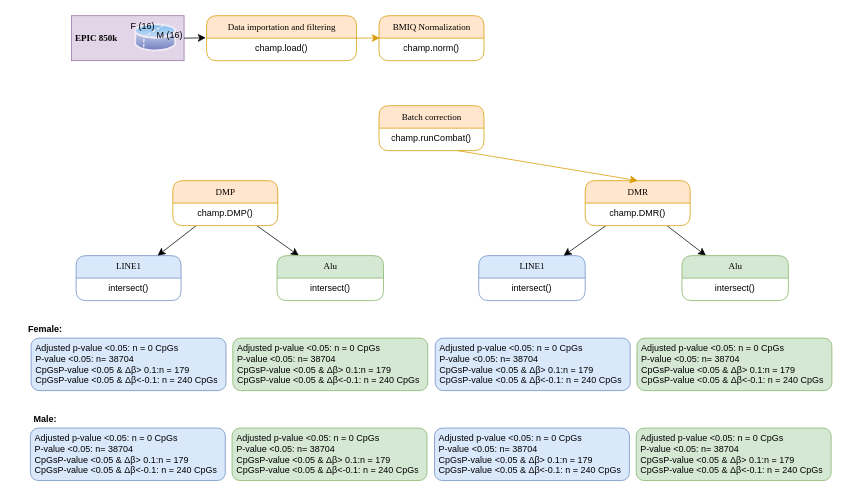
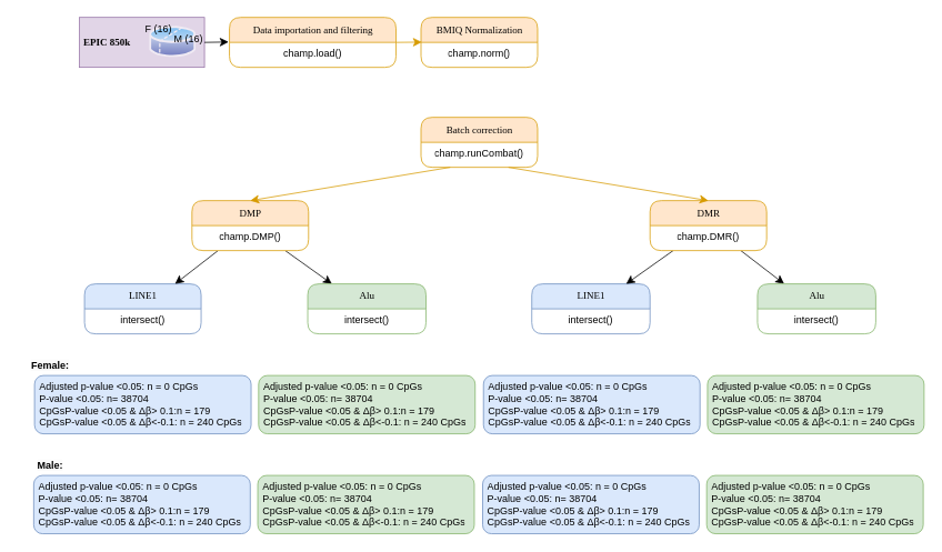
+ <mxCell id="17" style="edgeStyle=none;html=1;labelBackgroundColor=none;startFill=0;startSize=8;endFill=1;endSize=8;fontFamily=Verdana;fontSize=12;exitX=0.25;exitY=1;exitDx=0;exitDy=0;entryX=0.5;entryY=0;entryDx=0;entryDy=0;fillColor=#ffe6cc;strokeColor=#d79b00;" parent="1" source="7" target="13" edge="1"><mxGeometry relative="1" as="geometry"><Array as="points" /></mxGeometry></mxCell>
